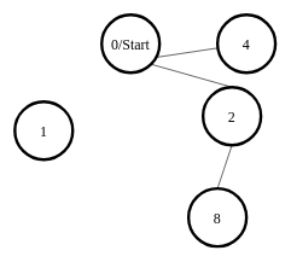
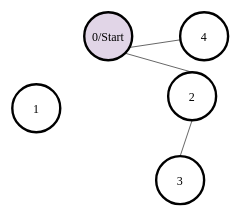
- <mxCell id="4" value="&lt;font style=&quot;font-size: 20px&quot;&gt;0/Start&lt;/font&gt;" style="ellipse;whiteSpace=wrap;html=1;aspect=fixed;strokeWidth=4;fontFamily=Cambria;" vertex="1" parent="1"><mxGeometry x="140" y="20" width="80" height="80" as="geometry" /></mxCell>
+ <mxCell id="4" value="&lt;font style=&quot;font-size: 20px&quot;&gt;0/Start&lt;/font&gt;" style="ellipse;whiteSpace=wrap;html=1;aspect=fixed;strokeWidth=4;fontFamily=Cambria;fillColor=#e1d5e7;" vertex="1" parent="1"><mxGeometry x="140" y="20" width="80" height="80" as="geometry" /></mxCell>
- <mxCell id="8" value="&lt;font style=&quot;font-size: 20px&quot; face=&quot;Cambria&quot;&gt;8&lt;br&gt;&lt;/font&gt;" style="ellipse;whiteSpace=wrap;html=1;aspect=fixed;strokeWidth=4;" vertex="1" parent="1"><mxGeometry x="260" y="260" width="80" height="80" as="geometry" /></mxCell>
+ <mxCell id="8" value="&lt;font style=&quot;font-size: 20px&quot; face=&quot;Cambria&quot;&gt;3&lt;br&gt;&lt;/font&gt;" style="ellipse;whiteSpace=wrap;html=1;aspect=fixed;strokeWidth=4;" vertex="1" parent="1"><mxGeometry x="260" y="260" width="80" height="80" as="geometry" /></mxCell>
